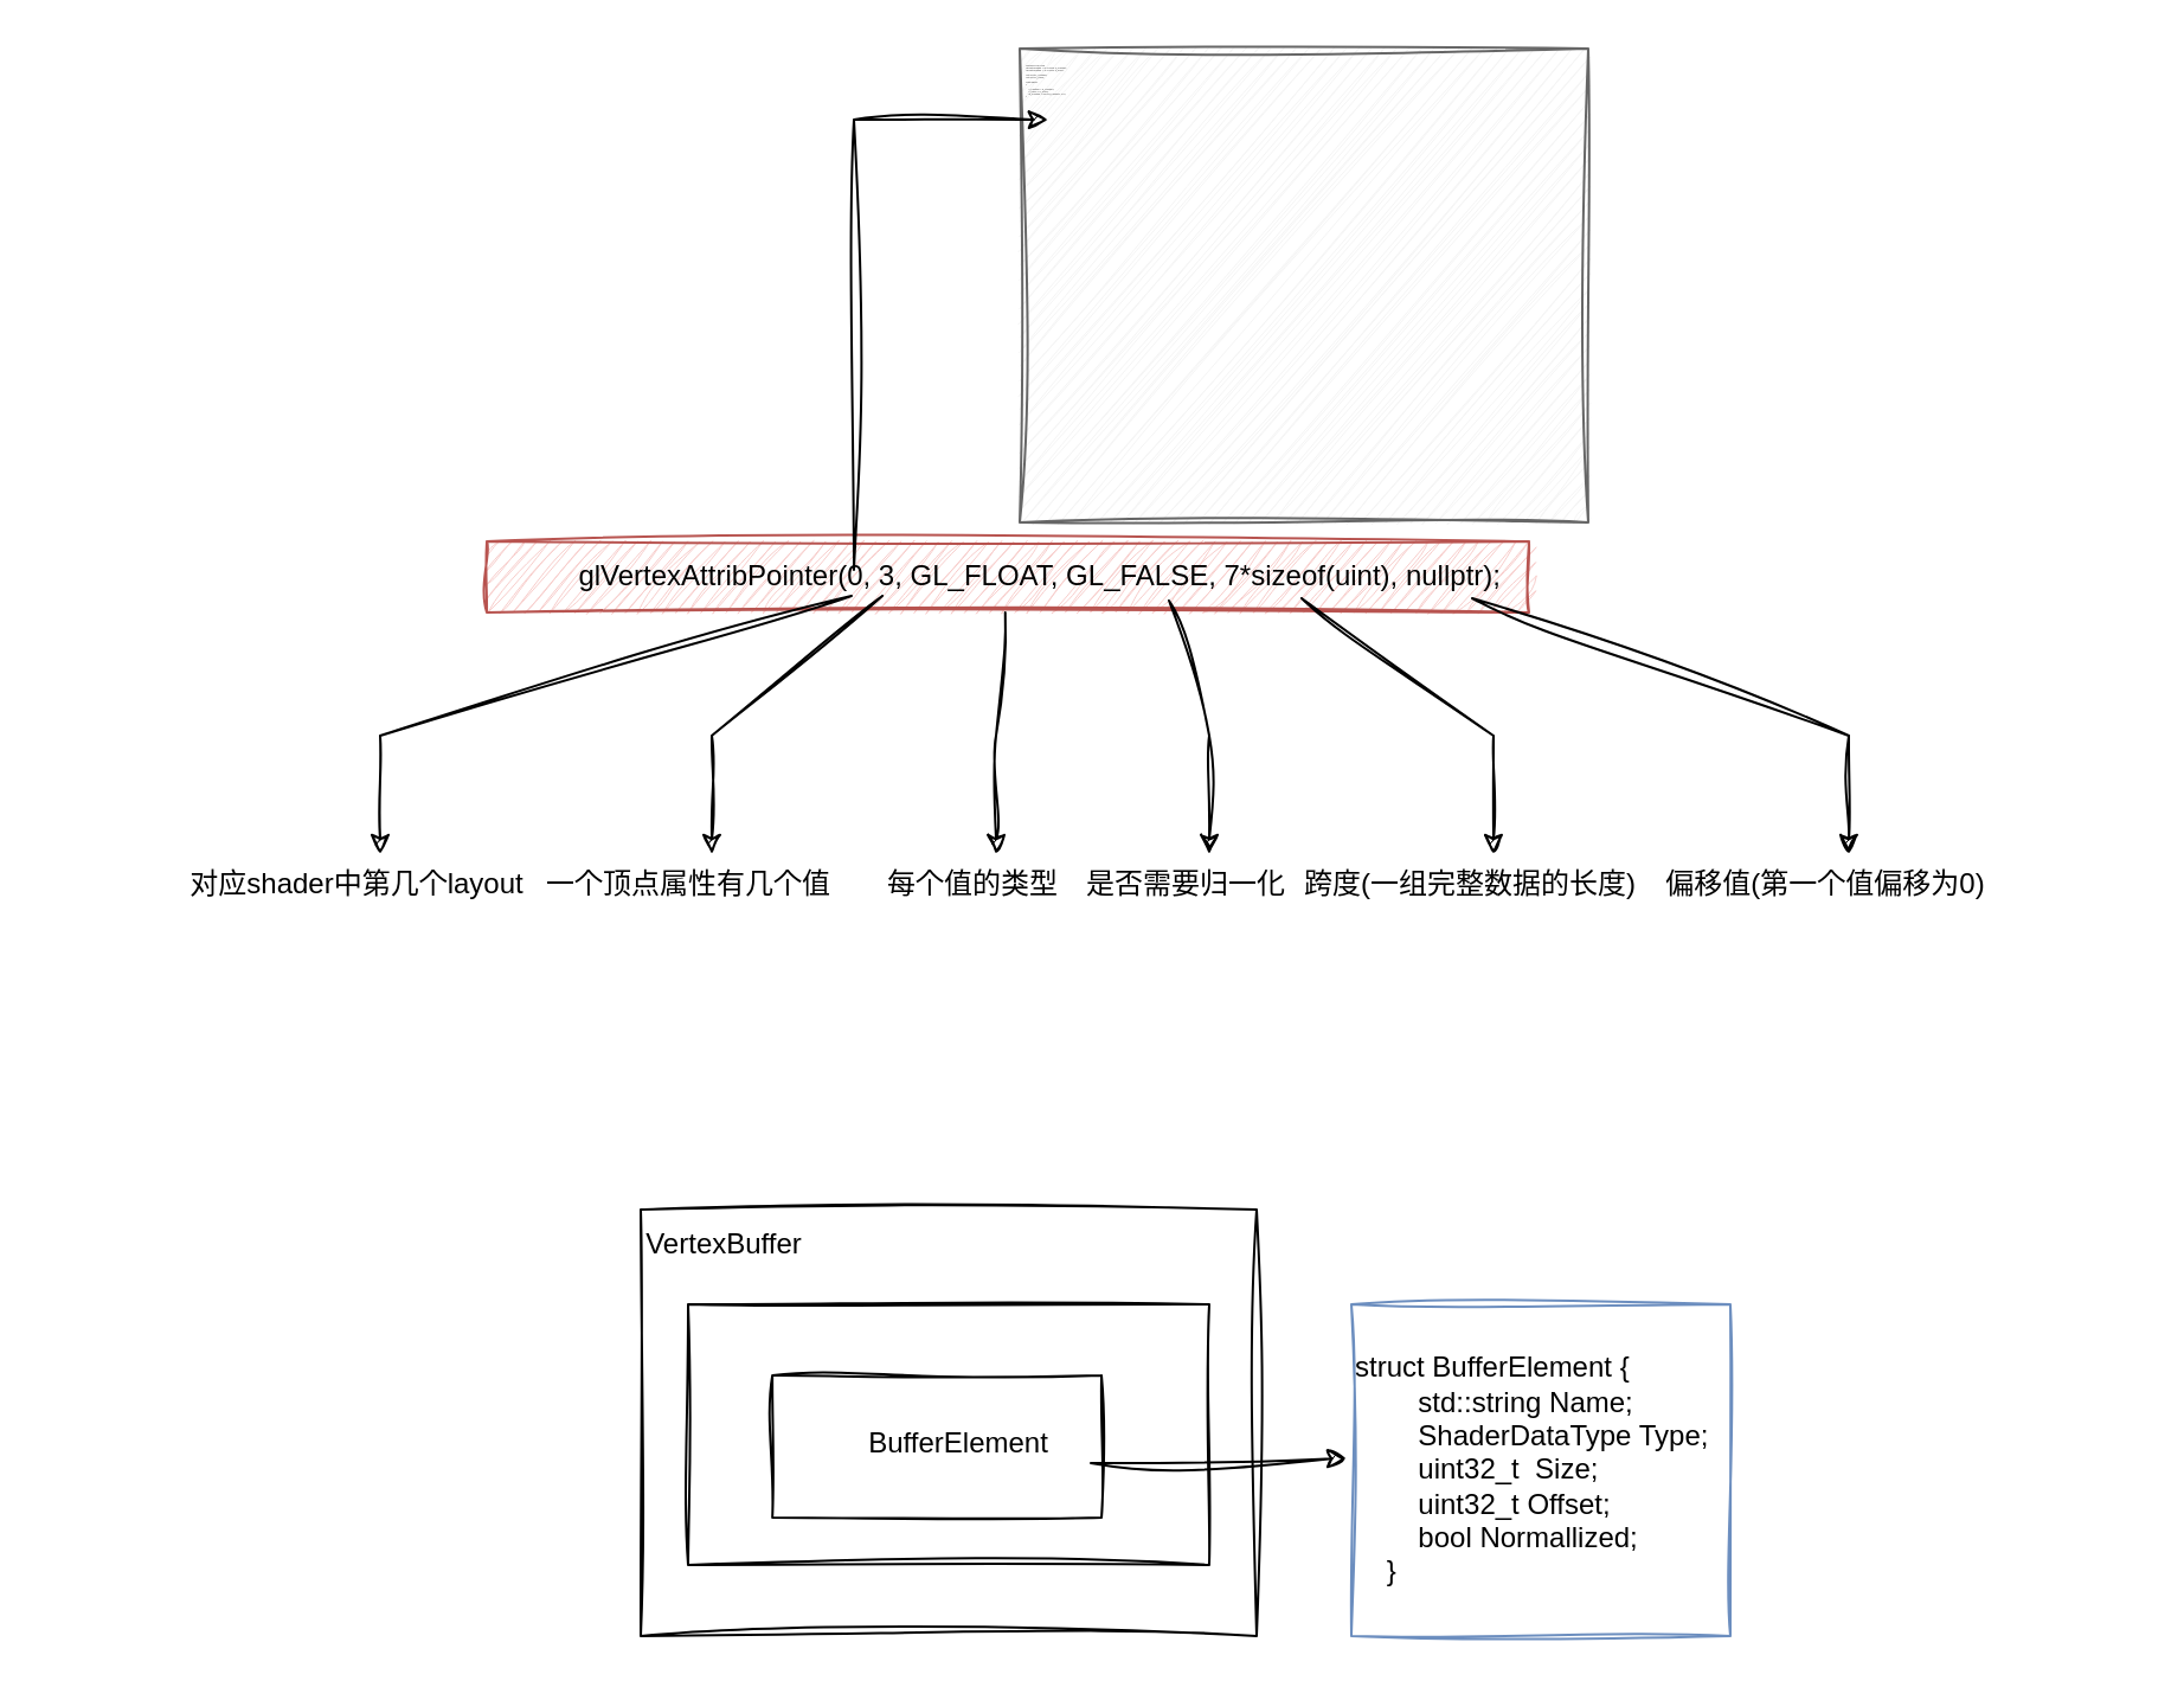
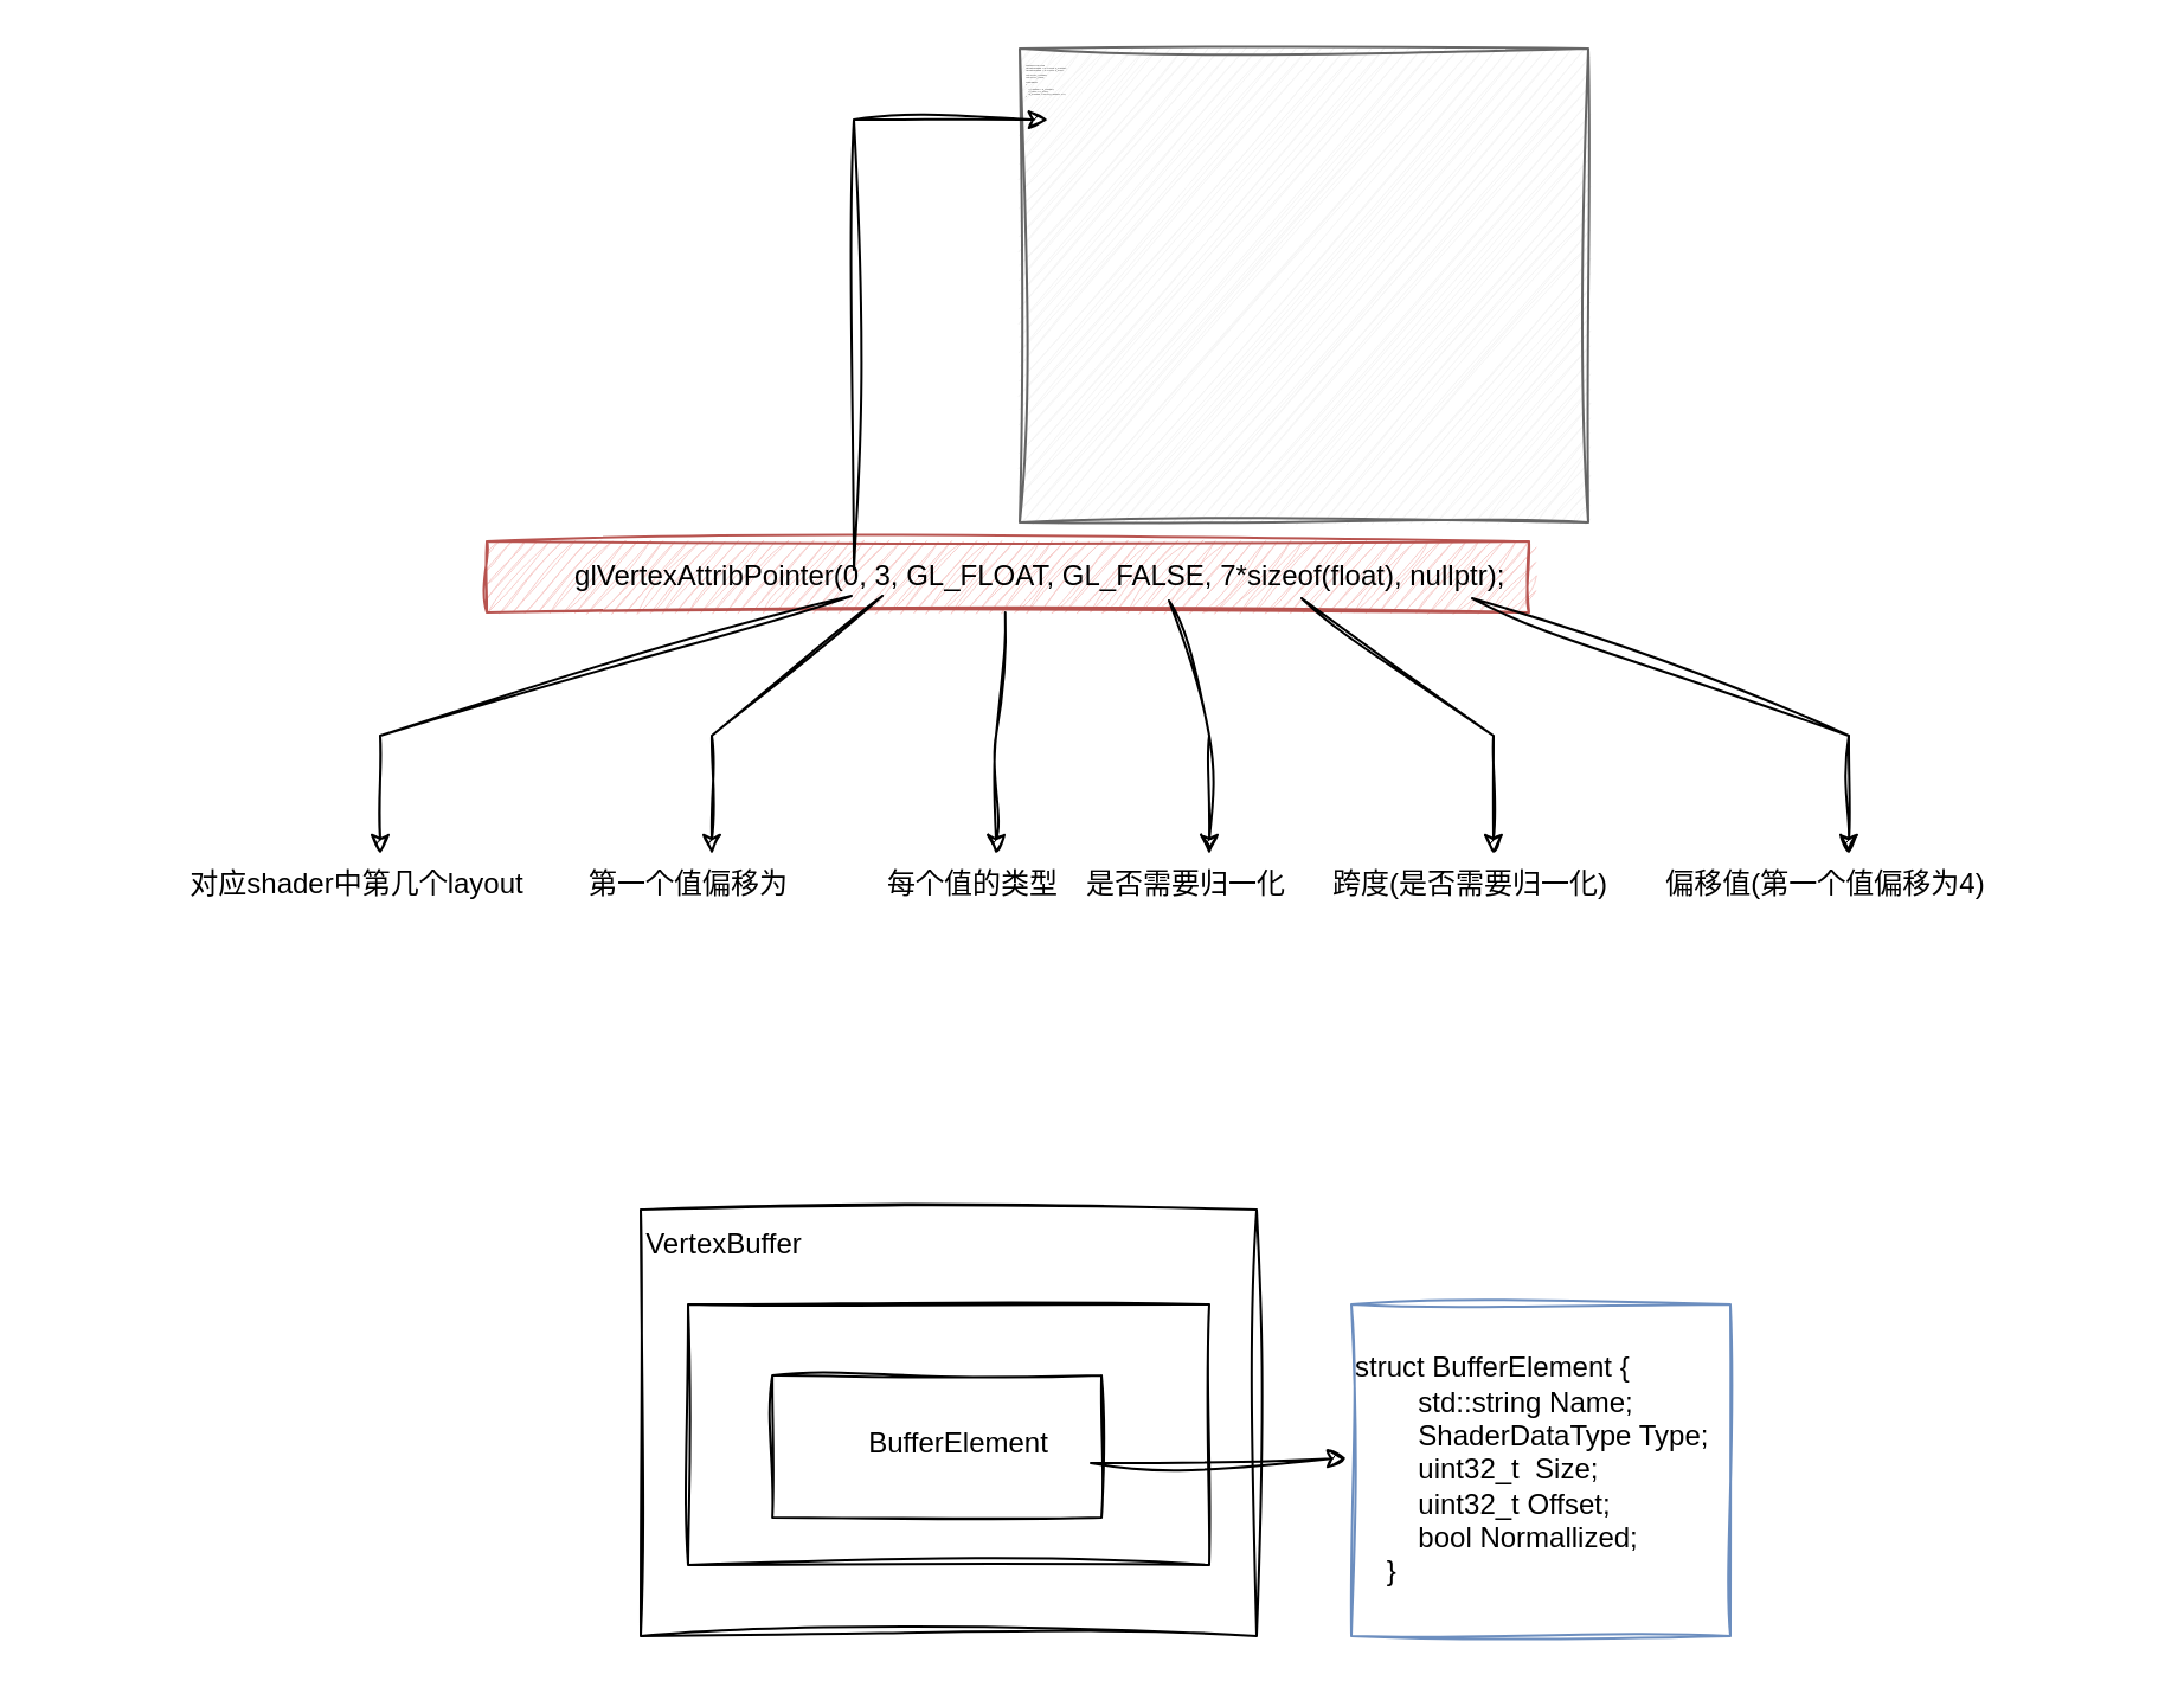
- <mxCell id="2" value="&amp;nbsp; &amp;nbsp; &amp;nbsp; &amp;nbsp; glVertexAttribPointer(0, 3, GL_FLOAT, GL_FALSE, 7*sizeof(uint), nullptr);" style="text;html=1;align=center;verticalAlign=middle;resizable=0;points=[];autosize=1;strokeColor=#b85450;fillColor=#f8cecc;sketch=1;curveFitting=1;jiggle=2;" vertex="1" parent="1"><mxGeometry x="205" y="228" width="440" height="30" as="geometry" /></mxCell>
+ <mxCell id="2" value="&amp;nbsp; &amp;nbsp; &amp;nbsp; &amp;nbsp; glVertexAttribPointer(0, 3, GL_FLOAT, GL_FALSE, 7*sizeof(float), nullptr);" style="text;html=1;align=center;verticalAlign=middle;resizable=0;points=[];autosize=1;strokeColor=#b85450;fillColor=#f8cecc;sketch=1;curveFitting=1;jiggle=2;" vertex="1" parent="1"><mxGeometry x="205" y="228" width="440" height="30" as="geometry" /></mxCell>
- <mxCell id="19" value="一个顶点属性有几个值" style="text;html=1;align=center;verticalAlign=middle;resizable=0;points=[];autosize=1;strokeColor=none;fillColor=none;" vertex="1" parent="17"><mxGeometry x="60" y="48" width="140" height="30" as="geometry" /></mxCell>
+ <mxCell id="19" value="第一个值偏移为" style="text;html=1;align=center;verticalAlign=middle;resizable=0;points=[];autosize=1;strokeColor=none;fillColor=none;" vertex="1" parent="17"><mxGeometry x="60" y="48" width="140" height="30" as="geometry" /></mxCell>
- <mxCell id="13" value="跨度(一组完整数据的长度)" style="text;html=1;align=center;verticalAlign=middle;resizable=0;points=[];autosize=1;strokeColor=none;fillColor=none;" vertex="1" parent="11"><mxGeometry x="50" y="48" width="160" height="30" as="geometry" /></mxCell>
+ <mxCell id="13" value="跨度(是否需要归一化)" style="text;html=1;align=center;verticalAlign=middle;resizable=0;points=[];autosize=1;strokeColor=none;fillColor=none;" vertex="1" parent="11"><mxGeometry x="50" y="48" width="160" height="30" as="geometry" /></mxCell>
- <mxCell id="16" value="偏移值(第一个值偏移为0)" style="text;html=1;align=center;verticalAlign=middle;resizable=0;points=[];autosize=1;strokeColor=none;fillColor=none;" vertex="1" parent="14"><mxGeometry x="50" y="48" width="160" height="30" as="geometry" /></mxCell>
+ <mxCell id="16" value="偏移值(第一个值偏移为4)" style="text;html=1;align=center;verticalAlign=middle;resizable=0;points=[];autosize=1;strokeColor=none;fillColor=none;" vertex="1" parent="14"><mxGeometry x="50" y="48" width="160" height="30" as="geometry" /></mxCell>
